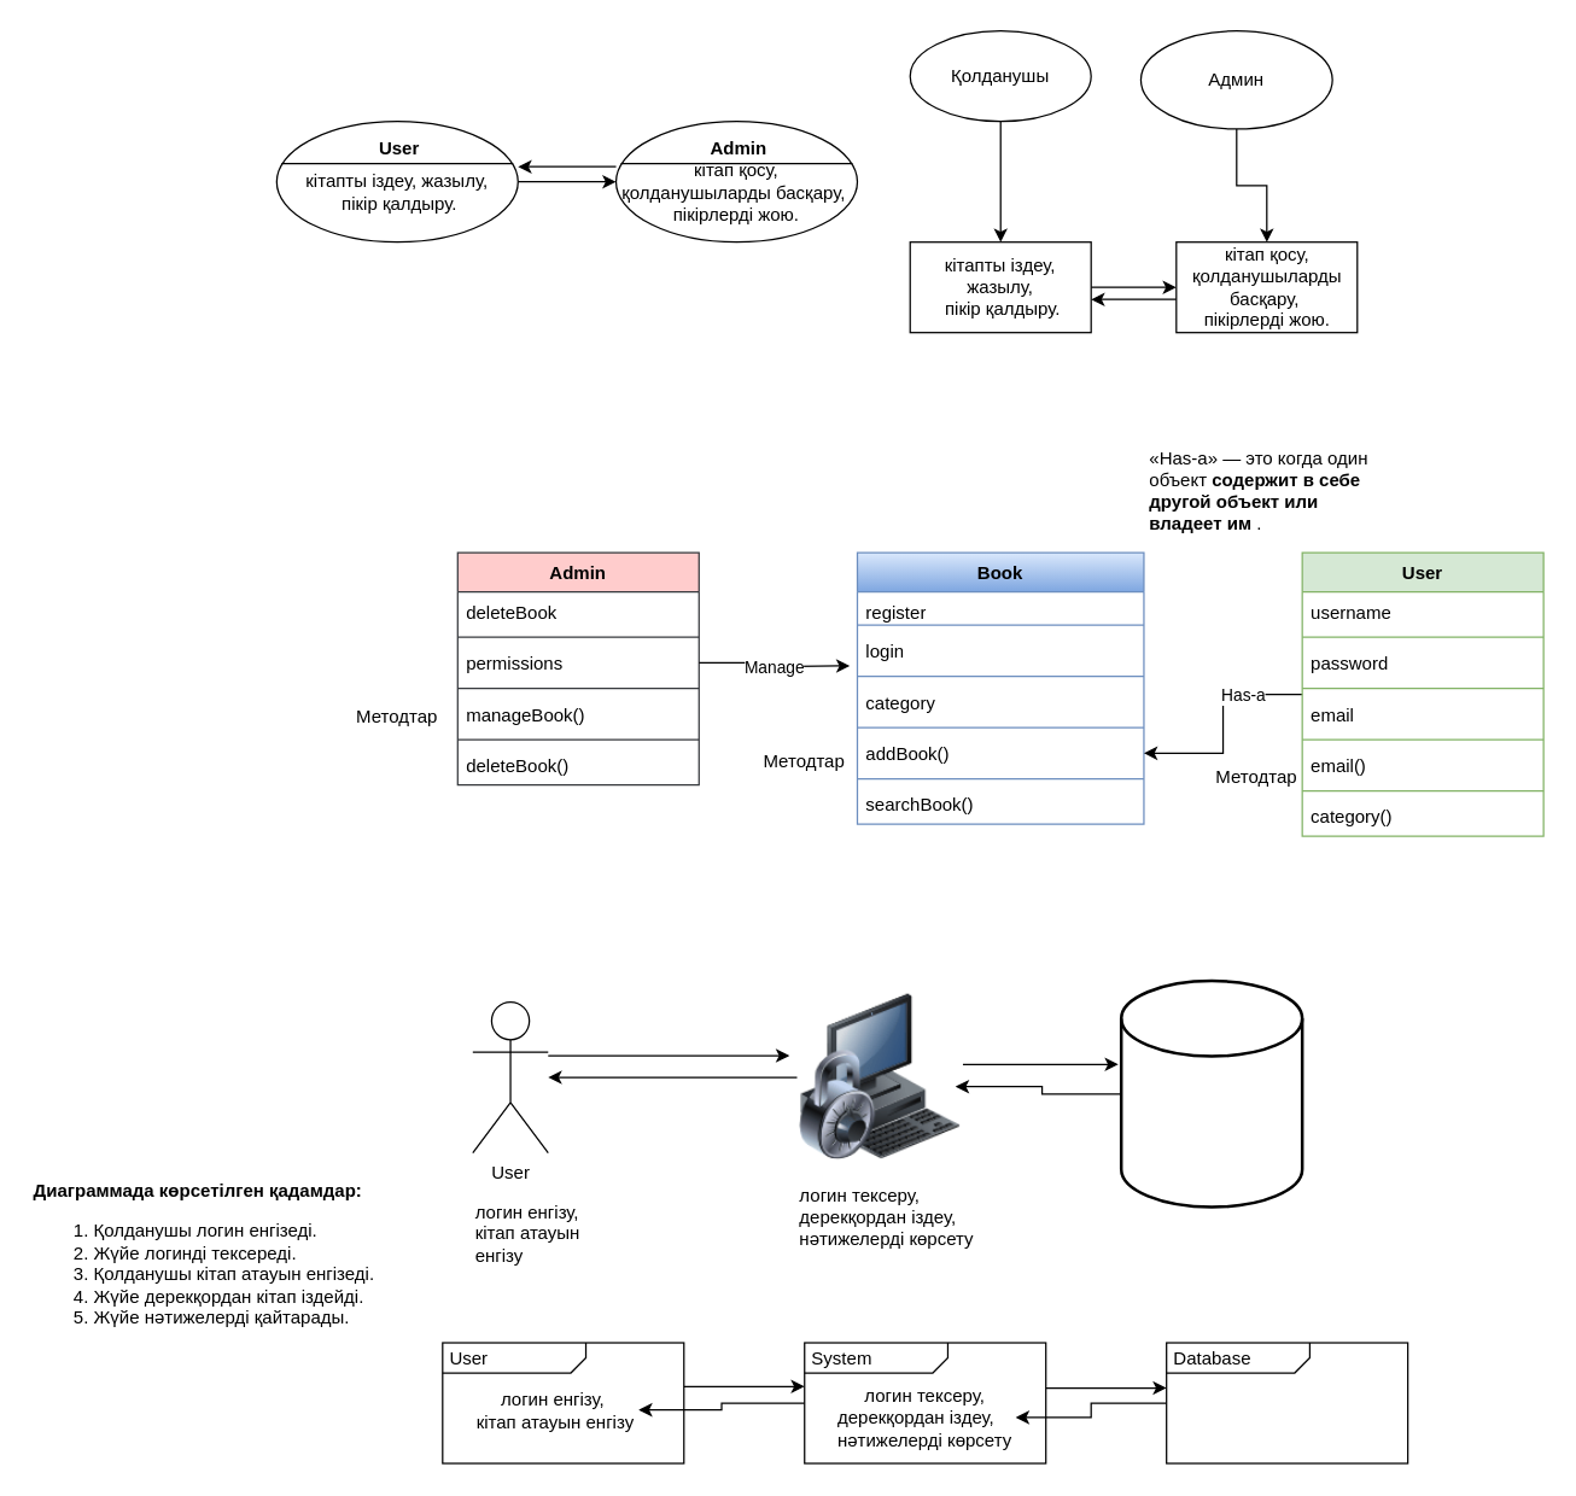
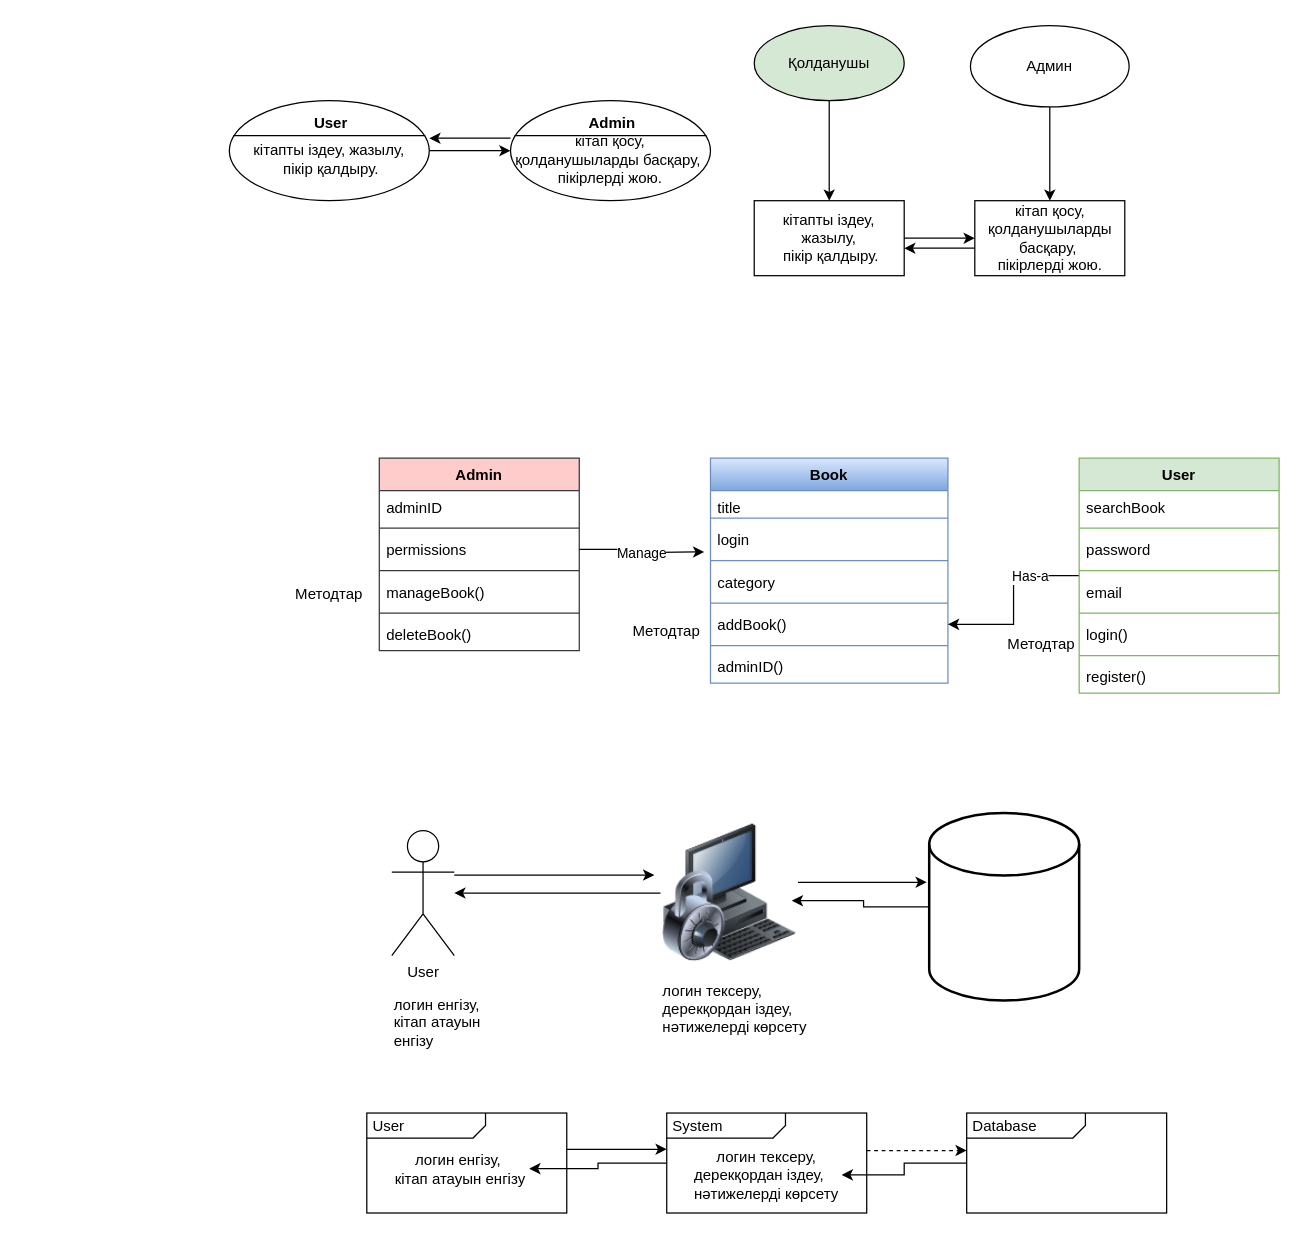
- <mxCell id="3" value="&lt;font style=&quot;vertical-align: inherit;&quot;&gt;&lt;font style=&quot;vertical-align: inherit;&quot;&gt;Қолданушы&lt;/font&gt;&lt;/font&gt;" style="ellipse;whiteSpace=wrap;html=1;" vertex="1" parent="1"><mxGeometry x="603" y="20" width="120" height="60" as="geometry" /></mxCell>
+ <mxCell id="3" value="&lt;font style=&quot;vertical-align: inherit;&quot;&gt;&lt;font style=&quot;vertical-align: inherit;&quot;&gt;Қолданушы&lt;/font&gt;&lt;/font&gt;" style="ellipse;whiteSpace=wrap;html=1;fillColor=#d5e8d4;" vertex="1" parent="1"><mxGeometry x="603" y="20" width="120" height="60" as="geometry" /></mxCell>
- <mxCell id="5" value="&lt;font style=&quot;vertical-align: inherit;&quot;&gt;&lt;font style=&quot;vertical-align: inherit;&quot;&gt;Админ&lt;/font&gt;&lt;/font&gt;" style="ellipse;whiteSpace=wrap;html=1;" vertex="1" parent="1"><mxGeometry x="756" y="20" width="127" height="65" as="geometry" /></mxCell>
+ <mxCell id="5" value="&lt;font style=&quot;vertical-align: inherit;&quot;&gt;&lt;font style=&quot;vertical-align: inherit;&quot;&gt;Админ&lt;/font&gt;&lt;/font&gt;" style="ellipse;whiteSpace=wrap;html=1;" vertex="1" parent="1"><mxGeometry x="776" y="20" width="127" height="65" as="geometry" /></mxCell>
- <mxCell id="42" value="&lt;font&gt;&lt;font&gt;«Has-a» — это когда один объект &lt;/font&gt;&lt;/font&gt;&lt;strong&gt;&lt;font&gt;&lt;font&gt;содержит в себе другой объект или владеет им&lt;/font&gt;&lt;/font&gt;&lt;/strong&gt;&lt;font&gt;&lt;font&gt; .&lt;/font&gt;&lt;/font&gt;" style="text;whiteSpace=wrap;html=1;" vertex="1" parent="1"><mxGeometry x="759.5" y="290" width="160" height="70" as="geometry" /></mxCell>
- <mxCell id="33" value="deleteBook" style="text;strokeColor=none;fillColor=none;align=left;verticalAlign=top;spacingLeft=4;spacingRight=4;overflow=hidden;rotatable=0;points=[[0,0.5],[1,0.5]];portConstraint=eastwest;whiteSpace=wrap;html=1;" vertex="1" parent="32"><mxGeometry y="26" width="160" height="26" as="geometry" /></mxCell>
+ <mxCell id="33" value="adminID" style="text;strokeColor=none;fillColor=none;align=left;verticalAlign=top;spacingLeft=4;spacingRight=4;overflow=hidden;rotatable=0;points=[[0,0.5],[1,0.5]];portConstraint=eastwest;whiteSpace=wrap;html=1;" vertex="1" parent="32"><mxGeometry y="26" width="160" height="26" as="geometry" /></mxCell>
- <mxCell id="11" value="register" style="text;strokeColor=none;fillColor=none;align=left;verticalAlign=top;spacingLeft=4;spacingRight=4;overflow=hidden;rotatable=0;points=[[0,0.5],[1,0.5]];portConstraint=eastwest;whiteSpace=wrap;html=1;" vertex="1" parent="10"><mxGeometry y="26" width="190" height="18" as="geometry" /></mxCell>
+ <mxCell id="11" value="title" style="text;strokeColor=none;fillColor=none;align=left;verticalAlign=top;spacingLeft=4;spacingRight=4;overflow=hidden;rotatable=0;points=[[0,0.5],[1,0.5]];portConstraint=eastwest;whiteSpace=wrap;html=1;" vertex="1" parent="10"><mxGeometry y="26" width="190" height="18" as="geometry" /></mxCell>
- <mxCell id="23" value="username" style="text;strokeColor=none;fillColor=none;align=left;verticalAlign=top;spacingLeft=4;spacingRight=4;overflow=hidden;rotatable=0;points=[[0,0.5],[1,0.5]];portConstraint=eastwest;whiteSpace=wrap;html=1;" vertex="1" parent="22"><mxGeometry y="26" width="160" height="26" as="geometry" /></mxCell>
+ <mxCell id="23" value="searchBook" style="text;strokeColor=none;fillColor=none;align=left;verticalAlign=top;spacingLeft=4;spacingRight=4;overflow=hidden;rotatable=0;points=[[0,0.5],[1,0.5]];portConstraint=eastwest;whiteSpace=wrap;html=1;" vertex="1" parent="22"><mxGeometry y="26" width="160" height="26" as="geometry" /></mxCell>
- <mxCell id="29" value="email()" style="text;strokeColor=none;fillColor=none;align=left;verticalAlign=top;spacingLeft=4;spacingRight=4;overflow=hidden;rotatable=0;points=[[0,0.5],[1,0.5]];portConstraint=eastwest;whiteSpace=wrap;html=1;" vertex="1" parent="22"><mxGeometry y="128" width="160" height="26" as="geometry" /></mxCell>
+ <mxCell id="29" value="login()" style="text;strokeColor=none;fillColor=none;align=left;verticalAlign=top;spacingLeft=4;spacingRight=4;overflow=hidden;rotatable=0;points=[[0,0.5],[1,0.5]];portConstraint=eastwest;whiteSpace=wrap;html=1;" vertex="1" parent="22"><mxGeometry y="128" width="160" height="26" as="geometry" /></mxCell>
- <mxCell id="19" value="searchBook()" style="text;strokeColor=none;fillColor=none;align=left;verticalAlign=top;spacingLeft=4;spacingRight=4;overflow=hidden;rotatable=0;points=[[0,0.5],[1,0.5]];portConstraint=eastwest;whiteSpace=wrap;html=1;" vertex="1" parent="10"><mxGeometry y="154" width="190" height="26" as="geometry" /></mxCell>
+ <mxCell id="19" value="adminID()" style="text;strokeColor=none;fillColor=none;align=left;verticalAlign=top;spacingLeft=4;spacingRight=4;overflow=hidden;rotatable=0;points=[[0,0.5],[1,0.5]];portConstraint=eastwest;whiteSpace=wrap;html=1;" vertex="1" parent="10"><mxGeometry y="154" width="190" height="26" as="geometry" /></mxCell>
- <mxCell id="31" value="category()" style="text;strokeColor=none;fillColor=none;align=left;verticalAlign=top;spacingLeft=4;spacingRight=4;overflow=hidden;rotatable=0;points=[[0,0.5],[1,0.5]];portConstraint=eastwest;whiteSpace=wrap;html=1;" vertex="1" parent="22"><mxGeometry y="162" width="160" height="26" as="geometry" /></mxCell>
+ <mxCell id="31" value="register()" style="text;strokeColor=none;fillColor=none;align=left;verticalAlign=top;spacingLeft=4;spacingRight=4;overflow=hidden;rotatable=0;points=[[0,0.5],[1,0.5]];portConstraint=eastwest;whiteSpace=wrap;html=1;" vertex="1" parent="22"><mxGeometry y="162" width="160" height="26" as="geometry" /></mxCell>
- <mxCell id="53" value="&lt;p&gt;&lt;strong&gt;Диаграммада көрсетілген қадамдар:&lt;/strong&gt;&lt;/p&gt;&lt;ol&gt;&lt;li&gt;Қолданушы логин енгізеді.&lt;/li&gt;&lt;li&gt;Жүйе логинді тексереді.&lt;/li&gt;&lt;li&gt;Қолданушы кітап атауын енгізеді.&lt;/li&gt;&lt;li&gt;Жүйе дерекқордан кітап іздейді.&lt;/li&gt;&lt;li&gt;Жүйе нәтижелерді қайтарады.&lt;/li&gt;&lt;/ol&gt;" style="text;whiteSpace=wrap;html=1;" vertex="1" parent="1"><mxGeometry x="20" y="764" width="260" height="150" as="geometry" /></mxCell>
- <mxCell id="56" value="" style="edgeStyle=orthogonalEdgeStyle;rounded=0;orthogonalLoop=1;jettySize=auto;html=1;" edge="1" parent="1" source="58" target="62"><mxGeometry relative="1" as="geometry"><Array as="points"><mxPoint x="726.5" y="920" /><mxPoint x="726.5" y="920" /></Array></mxGeometry></mxCell>
+ <mxCell id="56" value="" style="edgeStyle=orthogonalEdgeStyle;rounded=0;orthogonalLoop=1;jettySize=auto;html=1;dashed=1;" edge="1" parent="1" source="58" target="62"><mxGeometry relative="1" as="geometry"><Array as="points"><mxPoint x="726.5" y="920" /><mxPoint x="726.5" y="920" /></Array></mxGeometry></mxCell>
